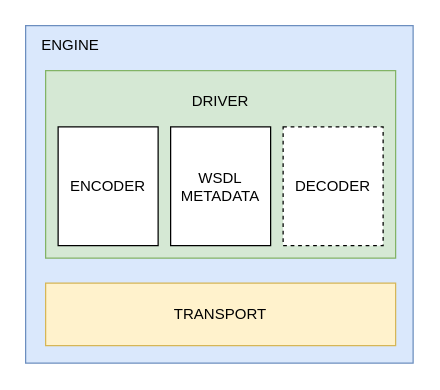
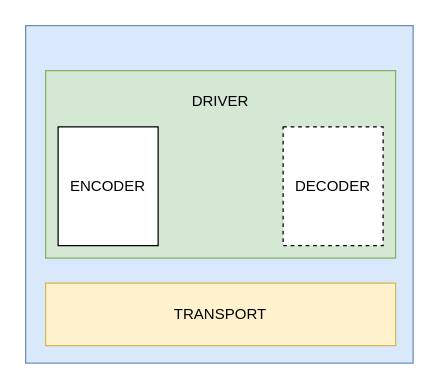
- <mxCell id="8" value="ENGINE" style="text;html=1;strokeColor=none;fillColor=none;align=center;verticalAlign=middle;whiteSpace=wrap;rounded=0;" vertex="1" parent="1"><mxGeometry x="36" y="26" width="40" height="20" as="geometry" /></mxCell>
- <mxCell id="7" value="WSDL METADATA" style="rounded=0;whiteSpace=wrap;html=1;" vertex="1" parent="1"><mxGeometry x="136" y="101" width="80" height="95" as="geometry" /></mxCell>
